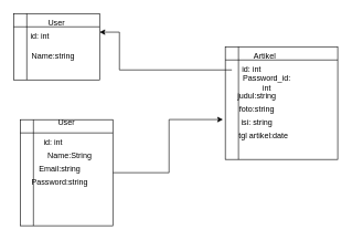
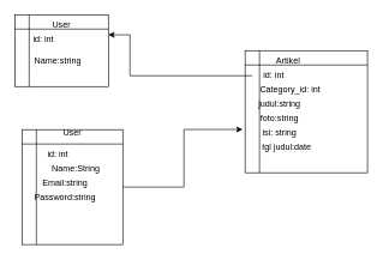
- <mxCell id="14" value="Password_id: int" style="text;html=1;strokeColor=none;fillColor=none;align=center;verticalAlign=middle;whiteSpace=wrap;rounded=0;" vertex="1" parent="1"><mxGeometry x="357.5" y="110" width="90" height="30" as="geometry" /></mxCell>
+ <mxCell id="14" value="Category_id: int" style="text;html=1;strokeColor=none;fillColor=none;align=center;verticalAlign=middle;whiteSpace=wrap;rounded=0;" vertex="1" parent="1"><mxGeometry x="357.5" y="110" width="90" height="30" as="geometry" /></mxCell>
- <mxCell id="17" value="tgl artikel:date" style="text;html=1;strokeColor=none;fillColor=none;align=center;verticalAlign=middle;whiteSpace=wrap;rounded=0;" vertex="1" parent="1"><mxGeometry x="352.5" y="190" width="90" height="30" as="geometry" /></mxCell>
+ <mxCell id="17" value="tgl judul:date" style="text;html=1;strokeColor=none;fillColor=none;align=center;verticalAlign=middle;whiteSpace=wrap;rounded=0;" vertex="1" parent="1"><mxGeometry x="352.5" y="190" width="90" height="30" as="geometry" /></mxCell>
